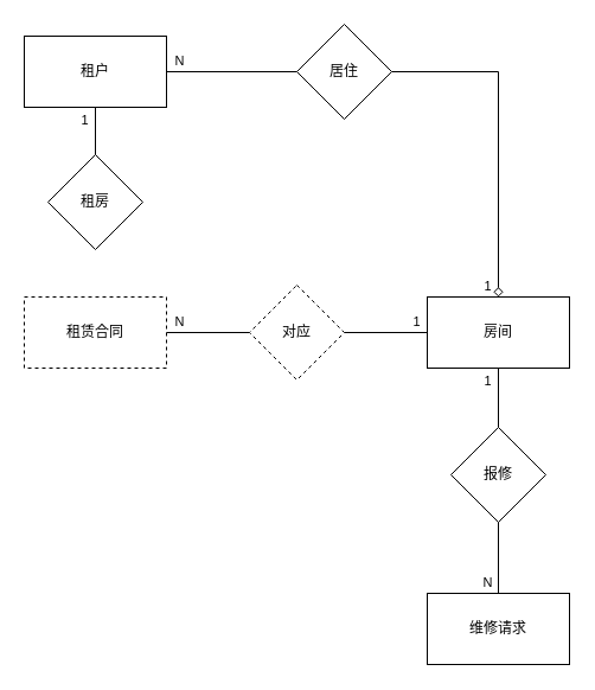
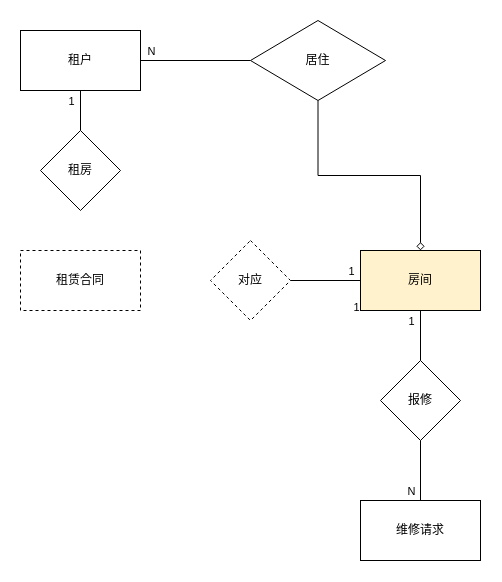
- <mxCell id="23" value="居住" style="rhombus;whiteSpace=wrap;html=1;" vertex="1" parent="1"><mxGeometry x="250" y="20" width="80" height="80" as="geometry" /></mxCell>
+ <mxCell id="23" value="居住" style="rhombus;whiteSpace=wrap;html=1;" vertex="1" parent="1"><mxGeometry x="250" y="20" width="135" height="80" as="geometry" /></mxCell>
- <mxCell id="19" style="rounded=0;orthogonalLoop=1;jettySize=auto;html=1;entryX=0;entryY=0.5;entryDx=0;entryDy=0;endArrow=none;endFill=0;exitX=1;exitY=0.5;exitDx=0;exitDy=0;" edge="1" parent="1" source="7" target="16"><mxGeometry relative="1" as="geometry"><mxPoint x="300" y="290" as="sourcePoint" /><mxPoint x="370" y="290" as="targetPoint" /></mxGeometry></mxCell>
- <mxCell id="20" value="N" style="edgeLabel;html=1;align=center;verticalAlign=middle;resizable=0;points=[];" vertex="1" connectable="0" parent="19"><mxGeometry x="-0.057" relative="1" as="geometry"><mxPoint x="-23" y="-10" as="offset" /></mxGeometry></mxCell>
- <mxCell id="2" value="房间" style="rounded=0;whiteSpace=wrap;html=1;" vertex="1" parent="1"><mxGeometry x="360" y="250" width="120" height="60" as="geometry" /></mxCell>
+ <mxCell id="2" value="房间" style="rounded=0;whiteSpace=wrap;html=1;fillColor=#fff2cc;" vertex="1" parent="1"><mxGeometry x="360" y="250" width="120" height="60" as="geometry" /></mxCell>
